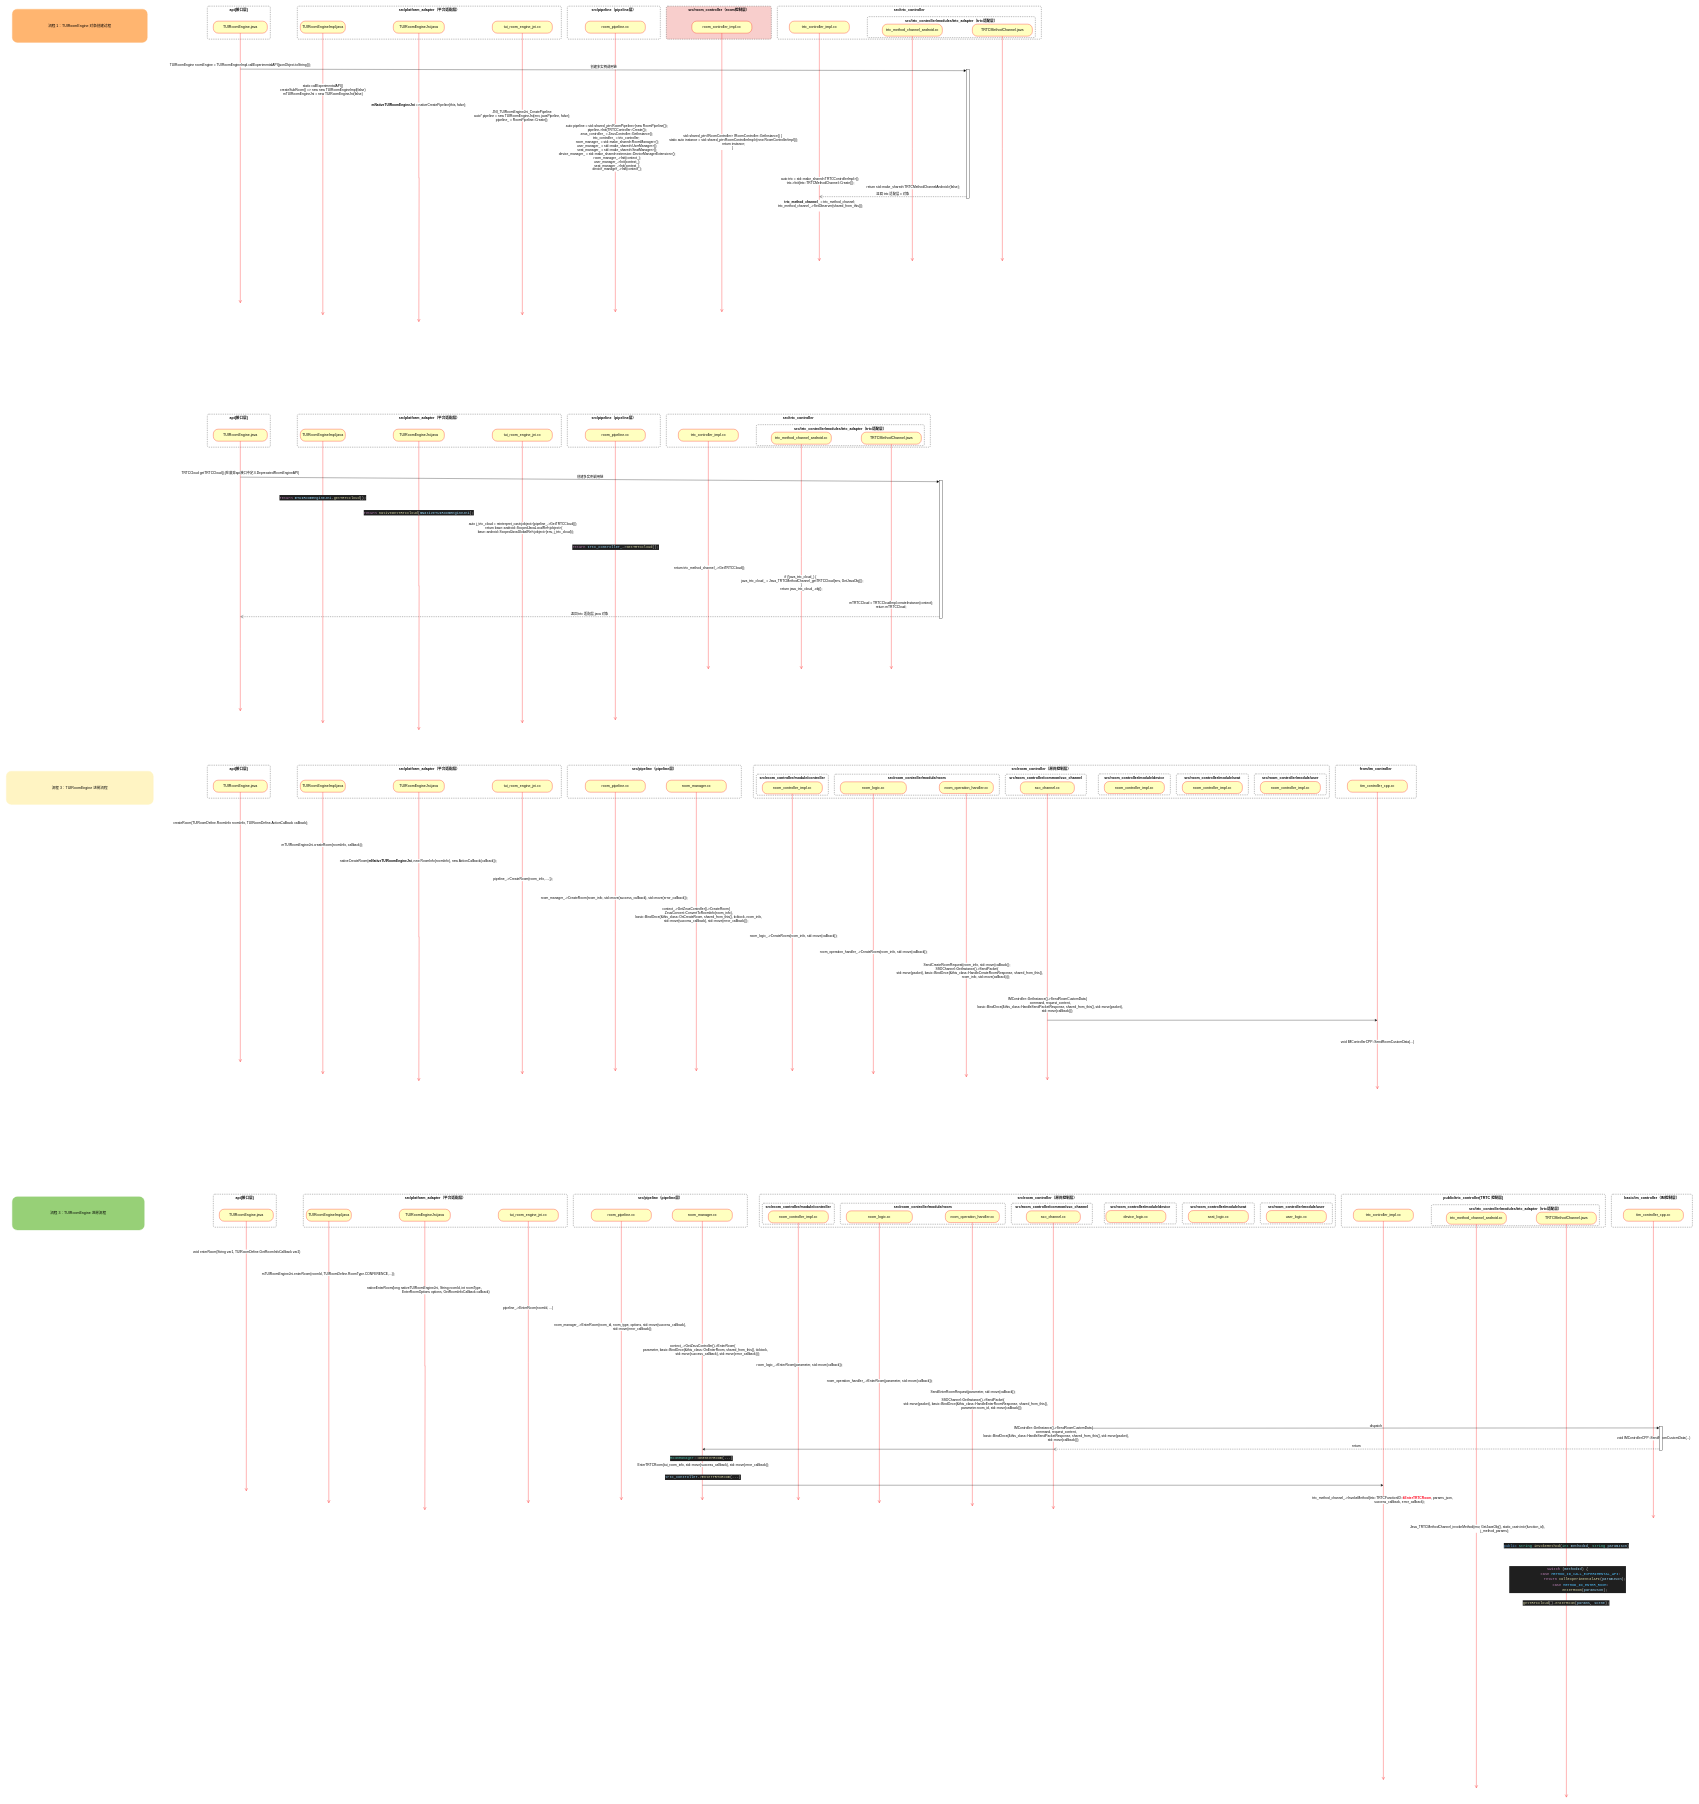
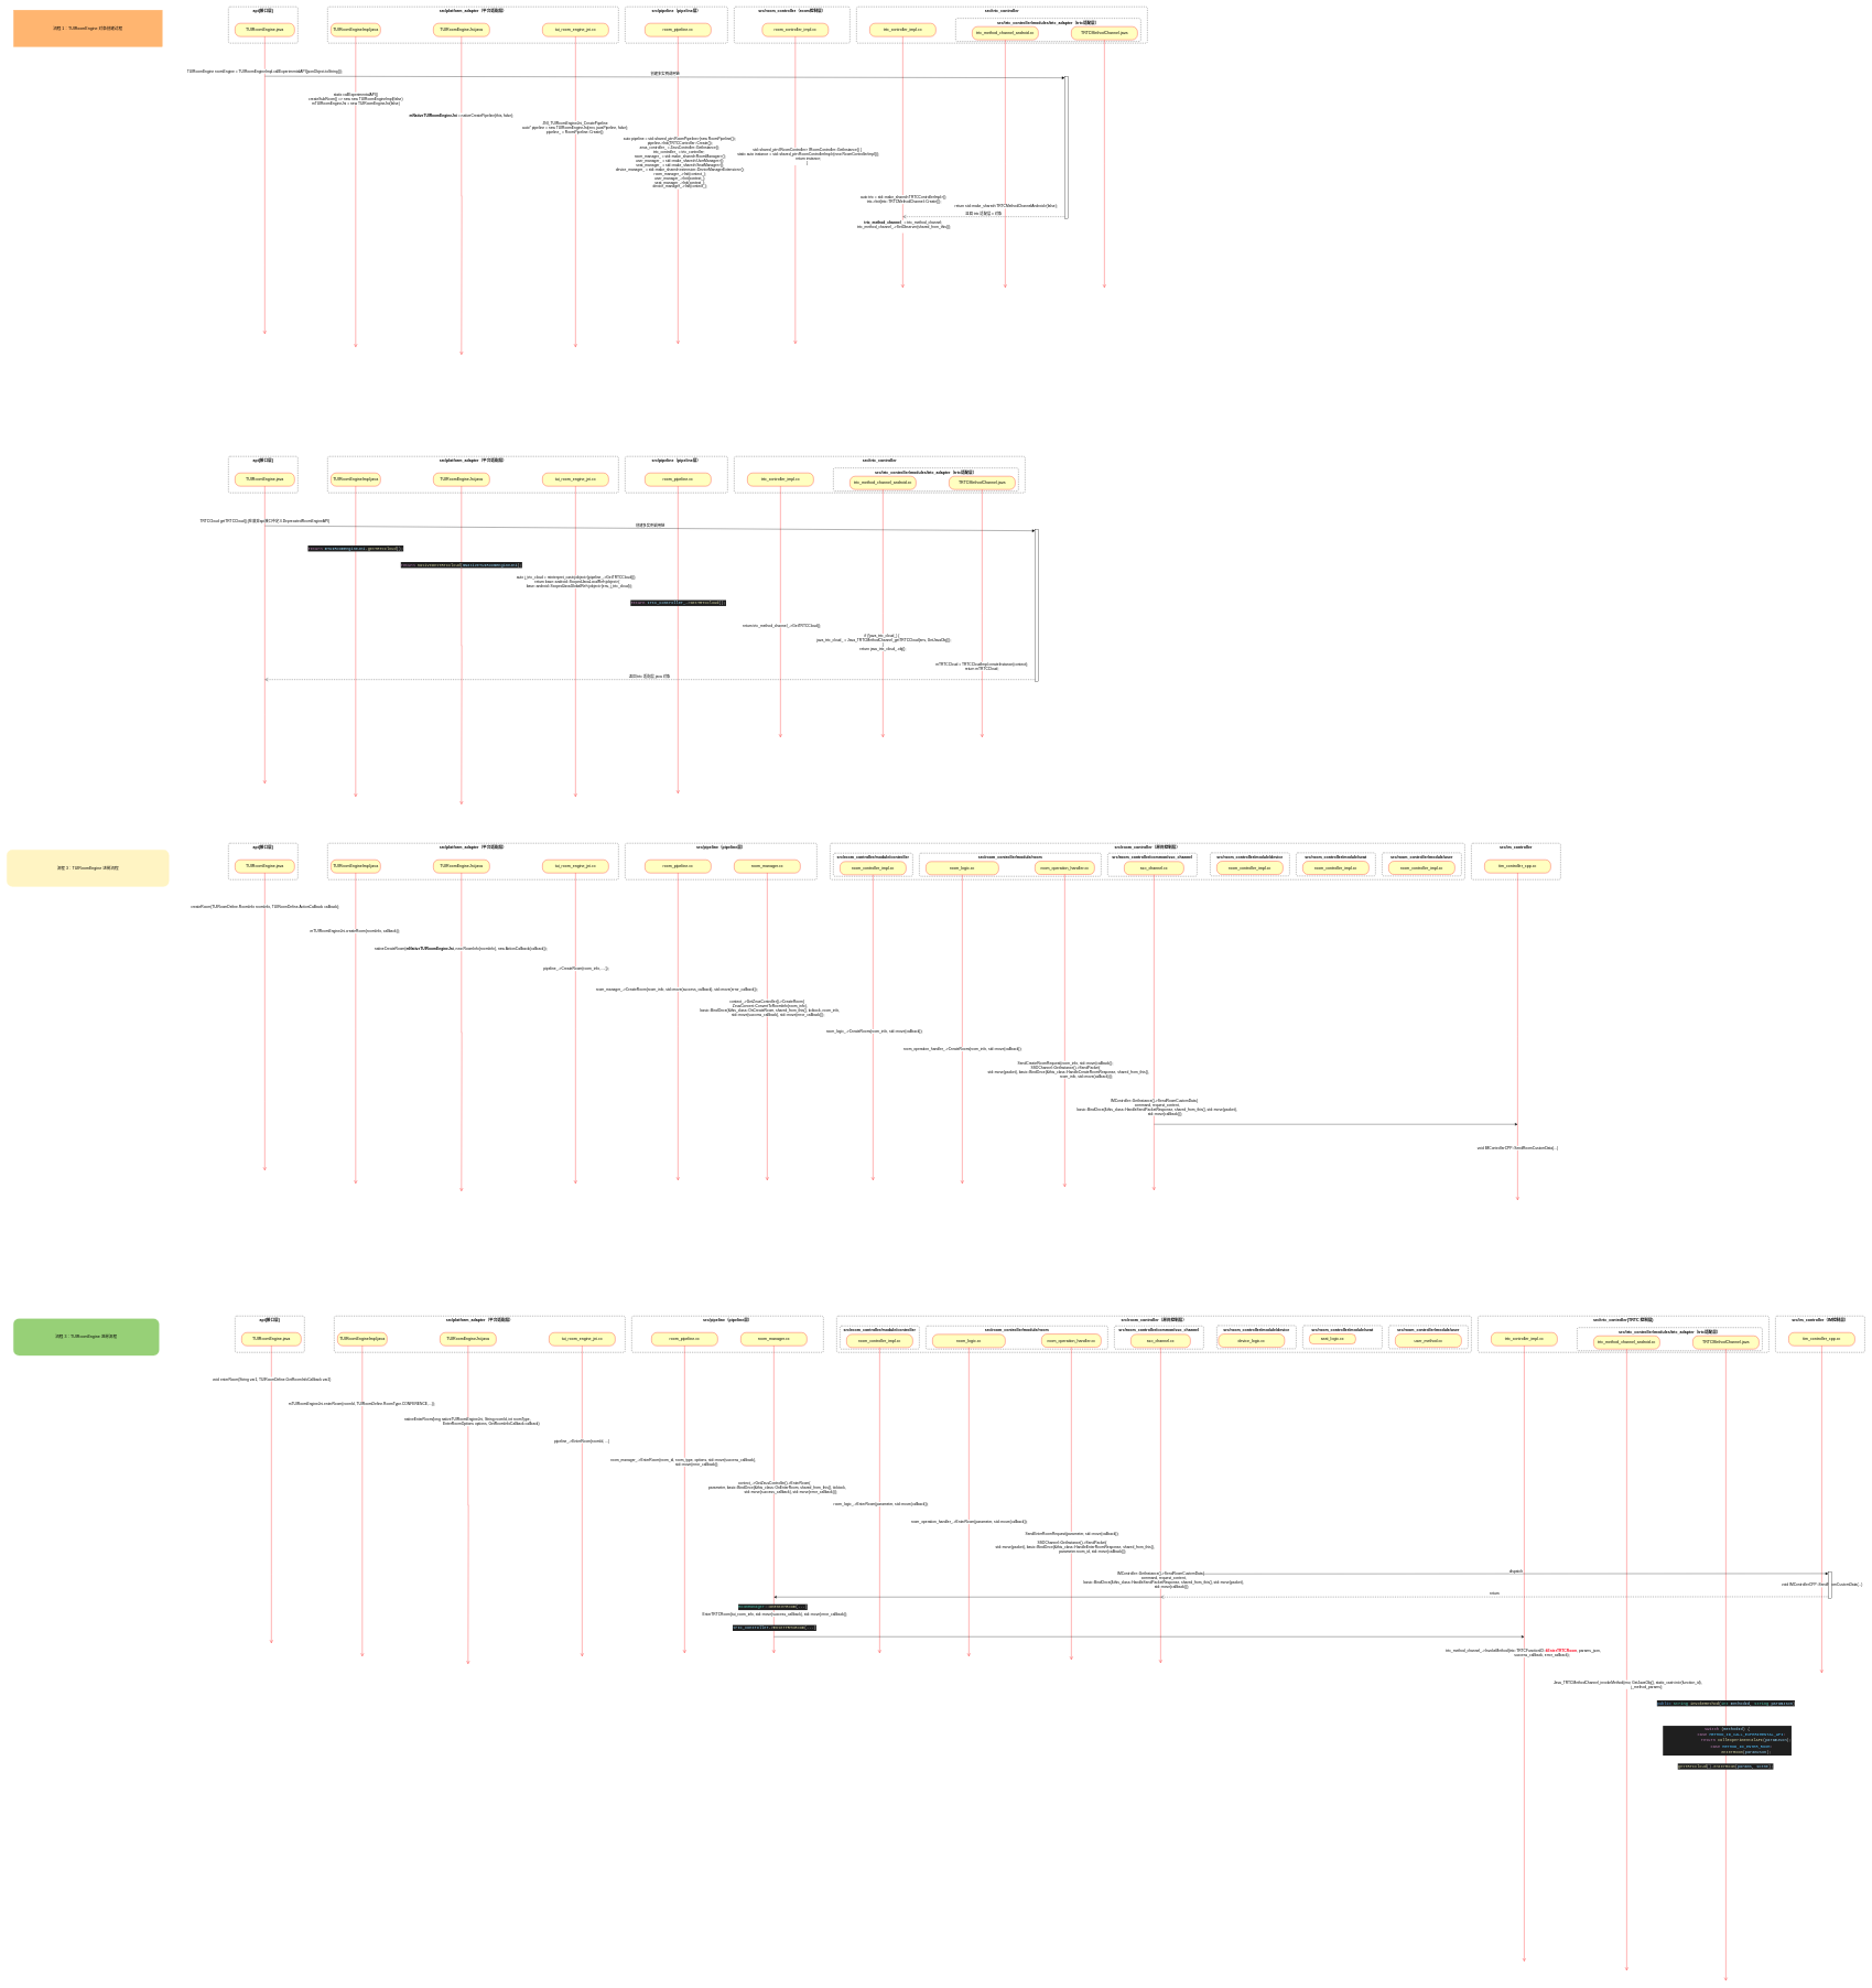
- <mxCell id="158" value="&lt;span style=&quot;font-weight: 700; text-wrap: nowrap;&quot;&gt;src/room_controller（room控制层）&lt;/span&gt;" style="html=1;align=center;verticalAlign=top;rounded=1;absoluteArcSize=1;arcSize=10;dashed=1;whiteSpace=wrap;movable=1;resizable=1;rotatable=1;deletable=1;editable=1;locked=0;connectable=1;fillColor=#f8cecc;" parent="1" vertex="1"><mxGeometry x="2220" y="20" width="350" height="110" as="geometry" /></mxCell>
+ <mxCell id="158" value="&lt;span style=&quot;font-weight: 700; text-wrap: nowrap;&quot;&gt;src/room_controller（room控制层）&lt;/span&gt;" style="html=1;align=center;verticalAlign=top;rounded=1;absoluteArcSize=1;arcSize=10;dashed=1;whiteSpace=wrap;movable=1;resizable=1;rotatable=1;deletable=1;editable=1;locked=0;connectable=1;" parent="1" vertex="1"><mxGeometry x="2220" y="20" width="350" height="110" as="geometry" /></mxCell>
- <mxCell id="103" value="流程 1：TUIRoomEngine 对象创建过程" style="rounded=1;whiteSpace=wrap;html=1;fillColor=#FFB570;strokeColor=#FFB570;" parent="1" vertex="1"><mxGeometry x="40" y="30" width="450" height="111" as="geometry" /></mxCell>
+ <mxCell id="103" value="流程 1：TUIRoomEngine 对象创建过程" style="whiteSpace=wrap;html=1;fillColor=#FFB570;strokeColor=#FFB570;rounded=0;" parent="1" vertex="1"><mxGeometry x="40" y="30" width="450" height="111" as="geometry" /></mxCell>
- <mxCell id="135" value="&lt;span style=&quot;font-weight: 700; text-wrap: nowrap;&quot;&gt;from/im_controller&lt;/span&gt;" style="html=1;align=center;verticalAlign=top;rounded=1;absoluteArcSize=1;arcSize=10;dashed=1;whiteSpace=wrap;movable=1;resizable=1;rotatable=1;deletable=1;editable=1;locked=0;connectable=1;" parent="1" vertex="1"><mxGeometry x="4450" y="2550" width="270" height="110" as="geometry" /></mxCell>
+ <mxCell id="135" value="&lt;span style=&quot;font-weight: 700; text-wrap: nowrap;&quot;&gt;src/im_controller&lt;/span&gt;" style="html=1;align=center;verticalAlign=top;rounded=1;absoluteArcSize=1;arcSize=10;dashed=1;whiteSpace=wrap;movable=1;resizable=1;rotatable=1;deletable=1;editable=1;locked=0;connectable=1;" parent="1" vertex="1"><mxGeometry x="4450" y="2550" width="270" height="110" as="geometry" /></mxCell>
- <mxCell id="238" value="&lt;span style=&quot;font-weight: 700; text-wrap: nowrap;&quot;&gt;public/trtc_controller(TRTC 控制层)&lt;/span&gt;" style="html=1;align=center;verticalAlign=top;rounded=1;absoluteArcSize=1;arcSize=10;dashed=1;whiteSpace=wrap;movable=1;resizable=1;rotatable=1;deletable=1;editable=1;locked=0;connectable=1;" parent="1" vertex="1"><mxGeometry x="4470" y="3980" width="880" height="110" as="geometry" /></mxCell>
+ <mxCell id="238" value="&lt;span style=&quot;font-weight: 700; text-wrap: nowrap;&quot;&gt;src/trtc_controller(TRTC 控制层)&lt;/span&gt;" style="html=1;align=center;verticalAlign=top;rounded=1;absoluteArcSize=1;arcSize=10;dashed=1;whiteSpace=wrap;movable=1;resizable=1;rotatable=1;deletable=1;editable=1;locked=0;connectable=1;" parent="1" vertex="1"><mxGeometry x="4470" y="3980" width="880" height="110" as="geometry" /></mxCell>
- <mxCell id="326" value="&lt;span style=&quot;font-weight: 700; text-wrap: nowrap;&quot;&gt;basic/im_controller（IM控制层）&lt;/span&gt;" style="html=1;align=center;verticalAlign=top;rounded=1;absoluteArcSize=1;arcSize=10;dashed=1;whiteSpace=wrap;movable=1;resizable=1;rotatable=1;deletable=1;editable=1;locked=0;connectable=1;" parent="1" vertex="1"><mxGeometry x="5370" y="3980" width="270" height="110" as="geometry" /></mxCell>
+ <mxCell id="326" value="&lt;span style=&quot;font-weight: 700; text-wrap: nowrap;&quot;&gt;src/im_controller（IM控制层）&lt;/span&gt;" style="html=1;align=center;verticalAlign=top;rounded=1;absoluteArcSize=1;arcSize=10;dashed=1;whiteSpace=wrap;movable=1;resizable=1;rotatable=1;deletable=1;editable=1;locked=0;connectable=1;" parent="1" vertex="1"><mxGeometry x="5370" y="3980" width="270" height="110" as="geometry" /></mxCell>
- <mxCell id="289" value="seat_logic.cc" style="rounded=1;whiteSpace=wrap;html=1;arcSize=40;fontColor=#000000;fillColor=#ffffc0;strokeColor=#ff0000;movable=1;resizable=1;rotatable=1;deletable=1;editable=1;locked=0;connectable=1;" parent="1" vertex="1"><mxGeometry x="3960" y="4034.5" width="200" height="40" as="geometry" /></mxCell>
+ <mxCell id="289" value="seat_logic.cc" style="rounded=1;whiteSpace=wrap;html=1;arcSize=40;fontColor=#000000;fillColor=#ffffc0;strokeColor=#ff0000;movable=1;resizable=1;rotatable=1;deletable=1;editable=1;locked=0;connectable=1;" parent="1" vertex="1"><mxGeometry x="3960" y="4034.5" width="140" height="30" as="geometry" /></mxCell>
- <mxCell id="285" value="user_logic.cc" style="rounded=1;whiteSpace=wrap;html=1;arcSize=40;fontColor=#000000;fillColor=#ffffc0;strokeColor=#ff0000;movable=1;resizable=1;rotatable=1;deletable=1;editable=1;locked=0;connectable=1;" parent="1" vertex="1"><mxGeometry x="4220" y="4034.5" width="200" height="40" as="geometry" /></mxCell>
+ <mxCell id="285" value="user_method.cc" style="rounded=1;whiteSpace=wrap;html=1;arcSize=40;fontColor=#000000;fillColor=#ffffc0;strokeColor=#ff0000;movable=1;resizable=1;rotatable=1;deletable=1;editable=1;locked=0;connectable=1;" parent="1" vertex="1"><mxGeometry x="4220" y="4034.5" width="200" height="40" as="geometry" /></mxCell>
